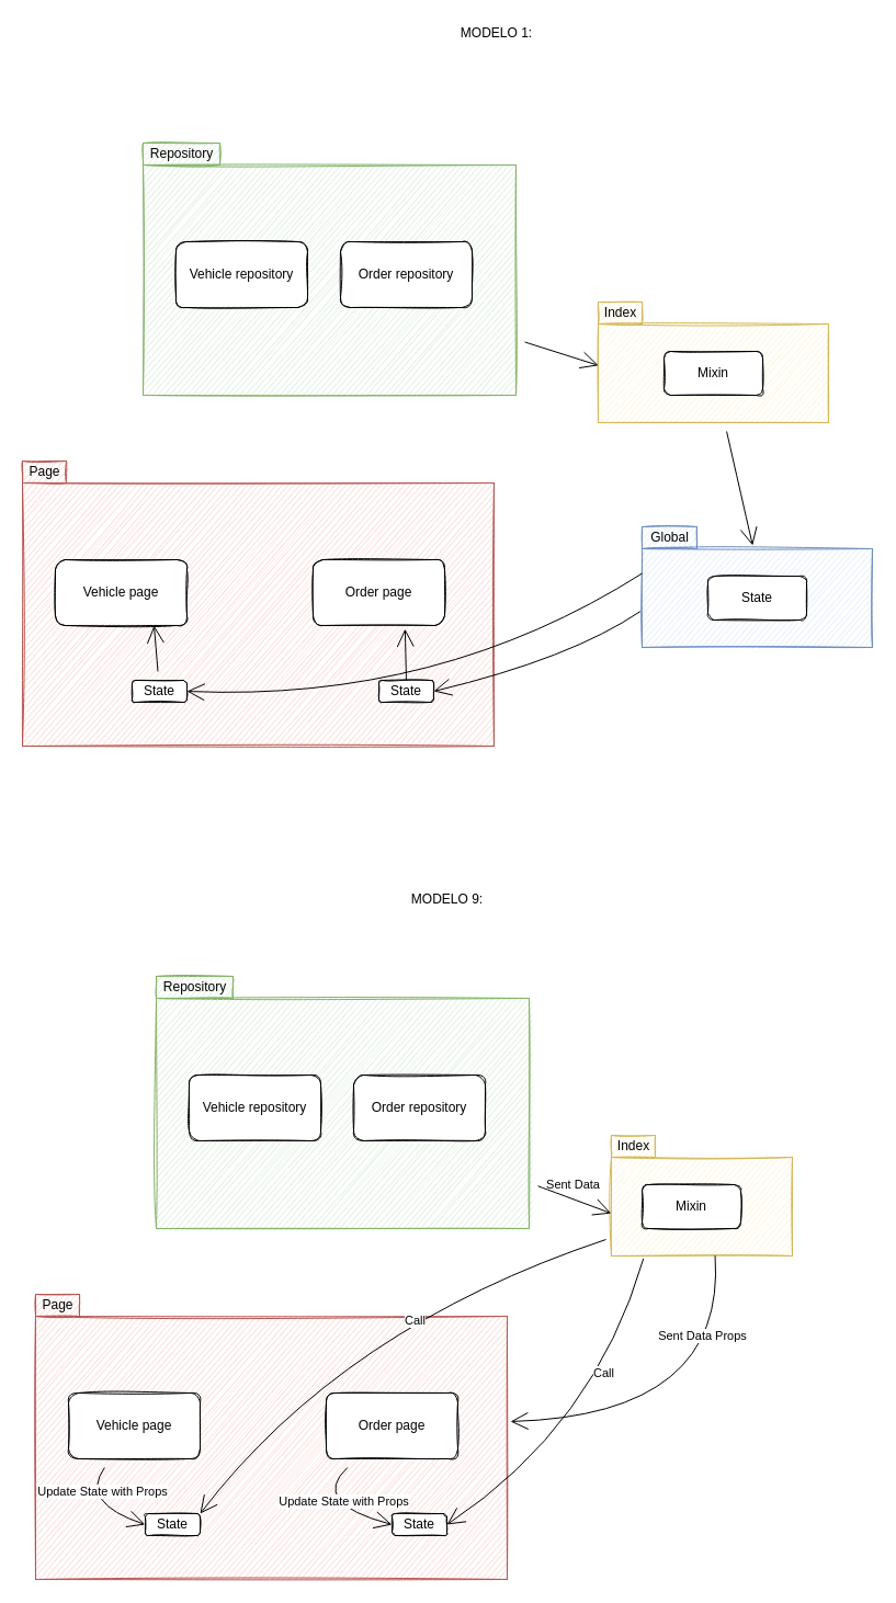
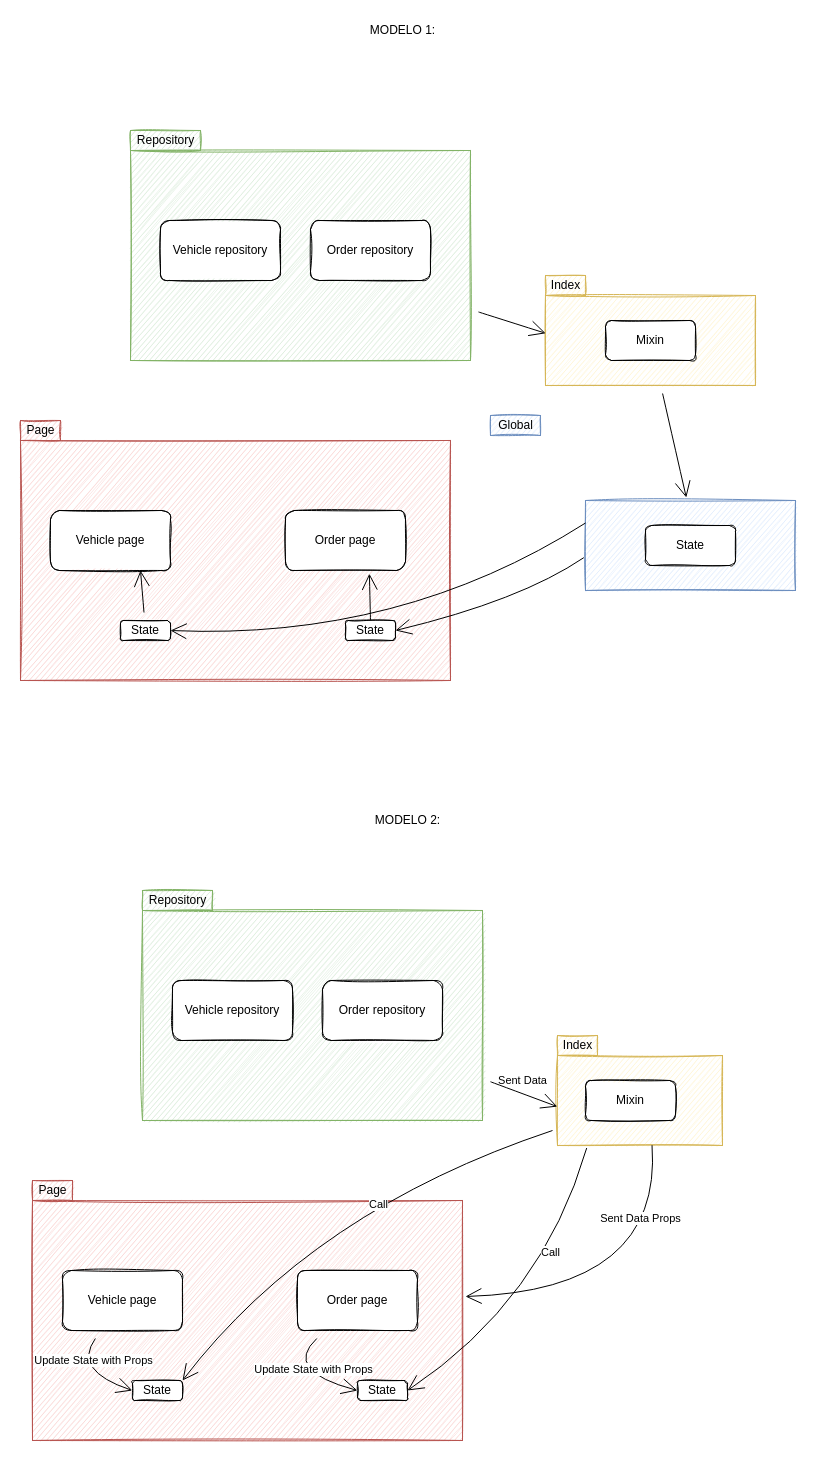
- <mxCell id="47" value="MODELO 1:" style="text;html=1;align=center;verticalAlign=middle;resizable=0;points=[];autosize=1;strokeColor=none;fillColor=none;" vertex="1" parent="1"><mxGeometry x="412" y="20" width="80" height="20" as="geometry" /></mxCell>
+ <mxCell id="47" value="MODELO 1:" style="text;html=1;align=center;verticalAlign=middle;resizable=0;points=[];autosize=1;strokeColor=none;fillColor=none;" vertex="1" parent="1"><mxGeometry x="362" y="20" width="80" height="20" as="geometry" /></mxCell>
- <mxCell id="23" value="Global" style="text;html=1;align=center;verticalAlign=middle;resizable=0;points=[];autosize=1;strokeColor=#6c8ebf;fillColor=#dae8fc;sketch=1;" vertex="1" parent="1"><mxGeometry x="585" y="480" width="50" height="20" as="geometry" /></mxCell>
+ <mxCell id="23" value="Global" style="text;html=1;align=center;verticalAlign=middle;resizable=0;points=[];autosize=1;strokeColor=#6c8ebf;fillColor=#dae8fc;sketch=1;" vertex="1" parent="1"><mxGeometry x="490" y="415" width="50" height="20" as="geometry" /></mxCell>
- <mxCell id="46" value="MODELO 9:" style="text;html=1;align=center;verticalAlign=middle;resizable=0;points=[];autosize=1;strokeColor=none;fillColor=none;" vertex="1" parent="1"><mxGeometry x="367" y="810" width="80" height="20" as="geometry" /></mxCell>
+ <mxCell id="46" value="MODELO 2:" style="text;html=1;align=center;verticalAlign=middle;resizable=0;points=[];autosize=1;strokeColor=none;fillColor=none;" vertex="1" parent="1"><mxGeometry x="367" y="810" width="80" height="20" as="geometry" /></mxCell>
